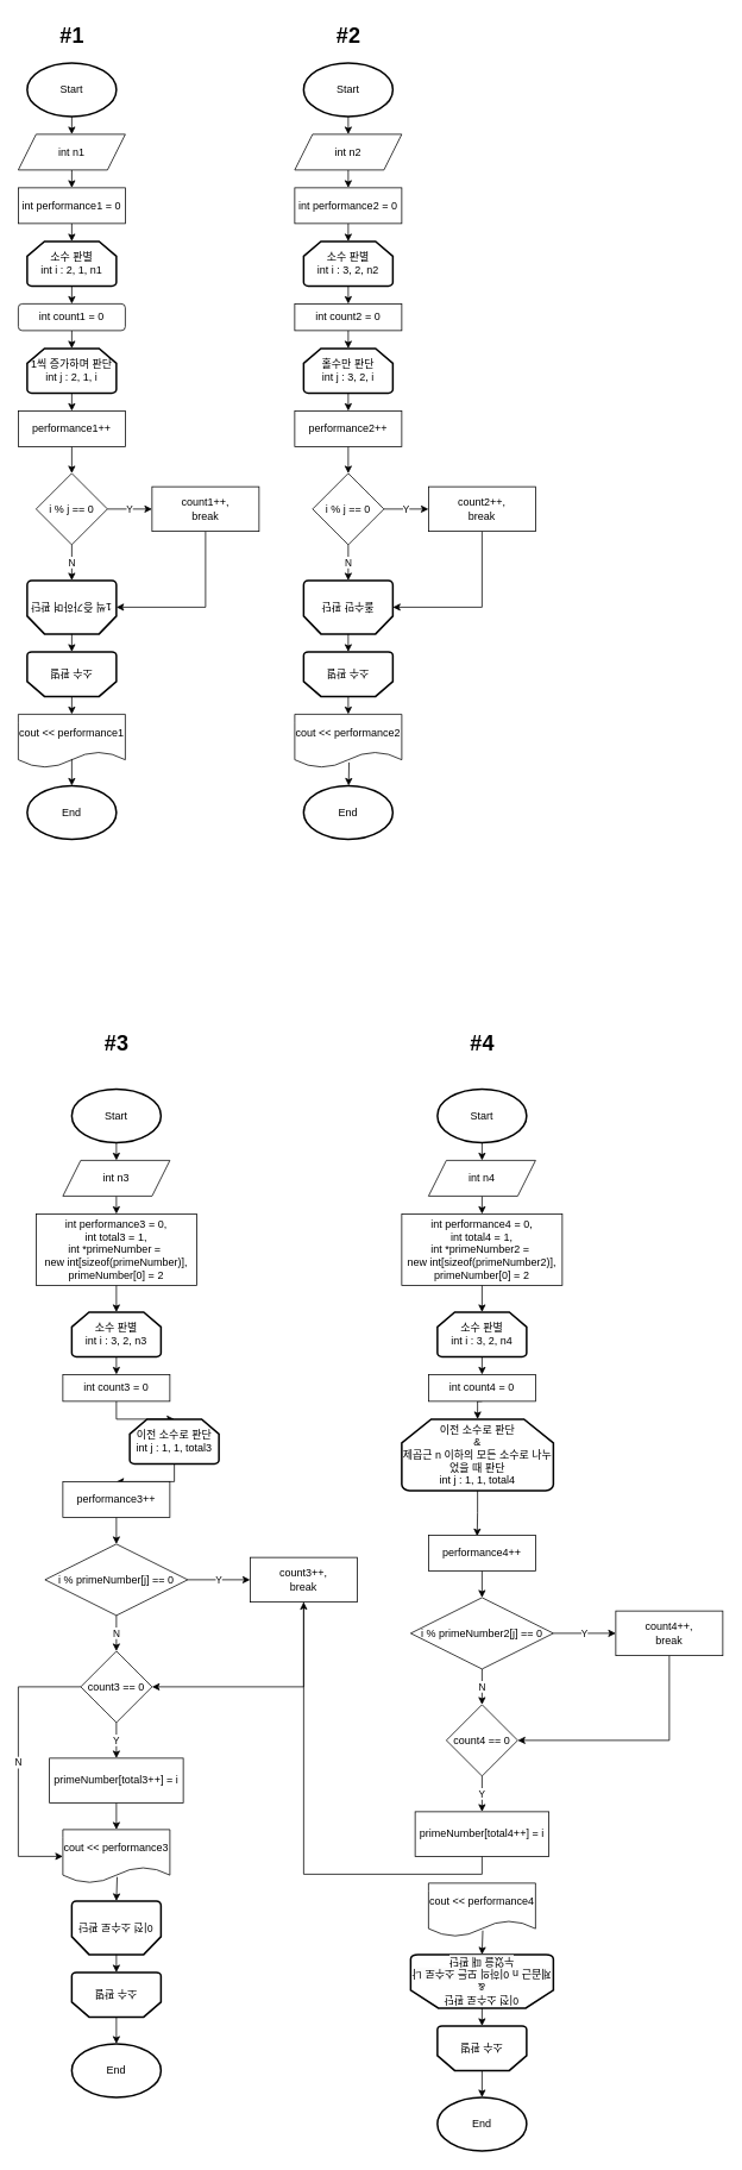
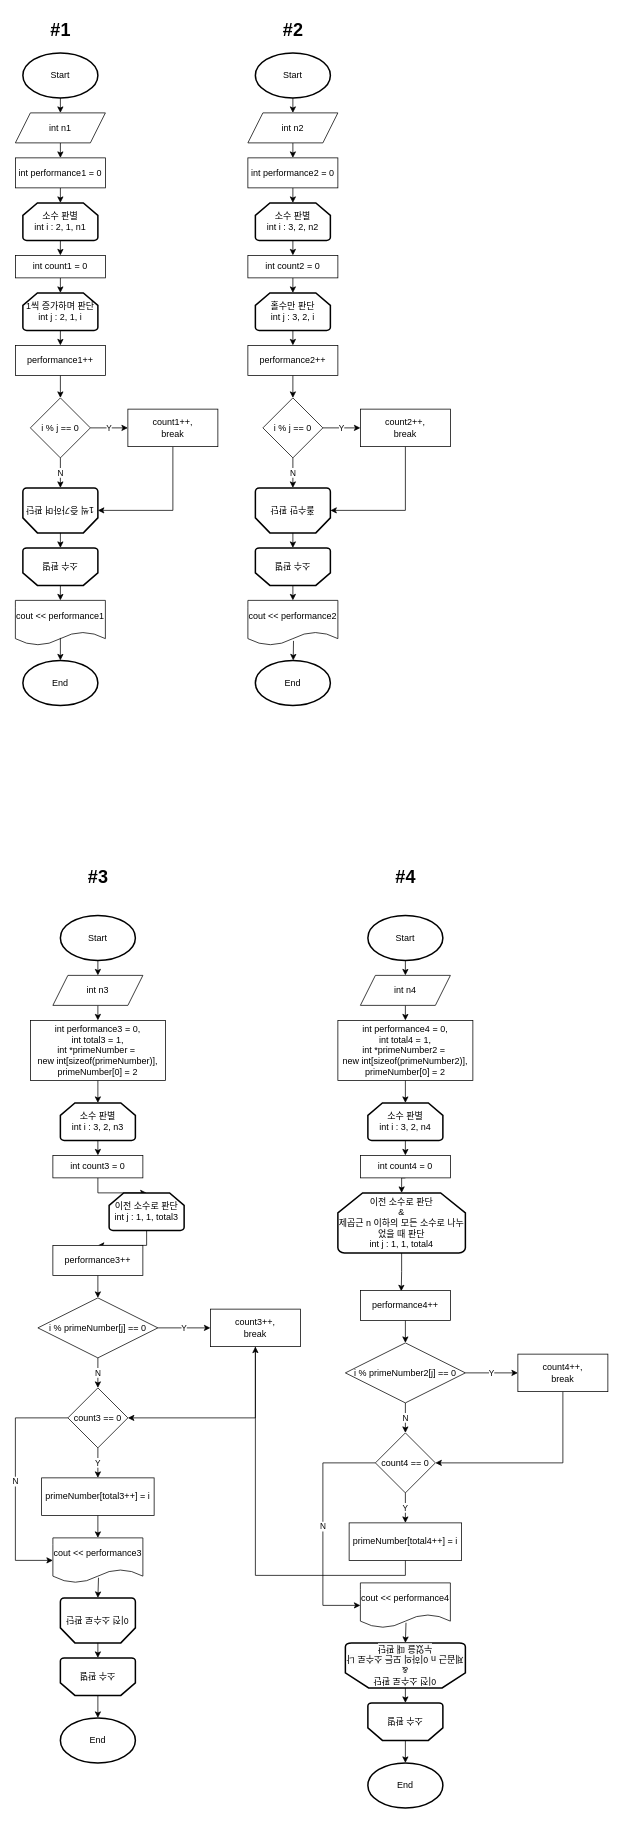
- <mxCell id="11" value="int count1 = 0" style="whiteSpace=wrap;html=1;rounded=1;" vertex="1" parent="1"><mxGeometry x="20" y="340" width="120" height="30" as="geometry" /></mxCell>
+ <mxCell id="11" value="int count1 = 0" style="rounded=0;whiteSpace=wrap;html=1;" vertex="1" parent="1"><mxGeometry x="20" y="340" width="120" height="30" as="geometry" /></mxCell>
+ <mxCell id="113" value="N" style="edgeStyle=orthogonalEdgeStyle;rounded=0;orthogonalLoop=1;jettySize=auto;html=1;exitX=0;exitY=0.5;exitDx=0;exitDy=0;entryX=0;entryY=0.5;entryDx=0;entryDy=0;" edge="1" parent="1" source="114" target="118"><mxGeometry relative="1" as="geometry"><Array as="points"><mxPoint x="430" y="1950" /><mxPoint x="430" y="2140" /></Array></mxGeometry></mxCell>
